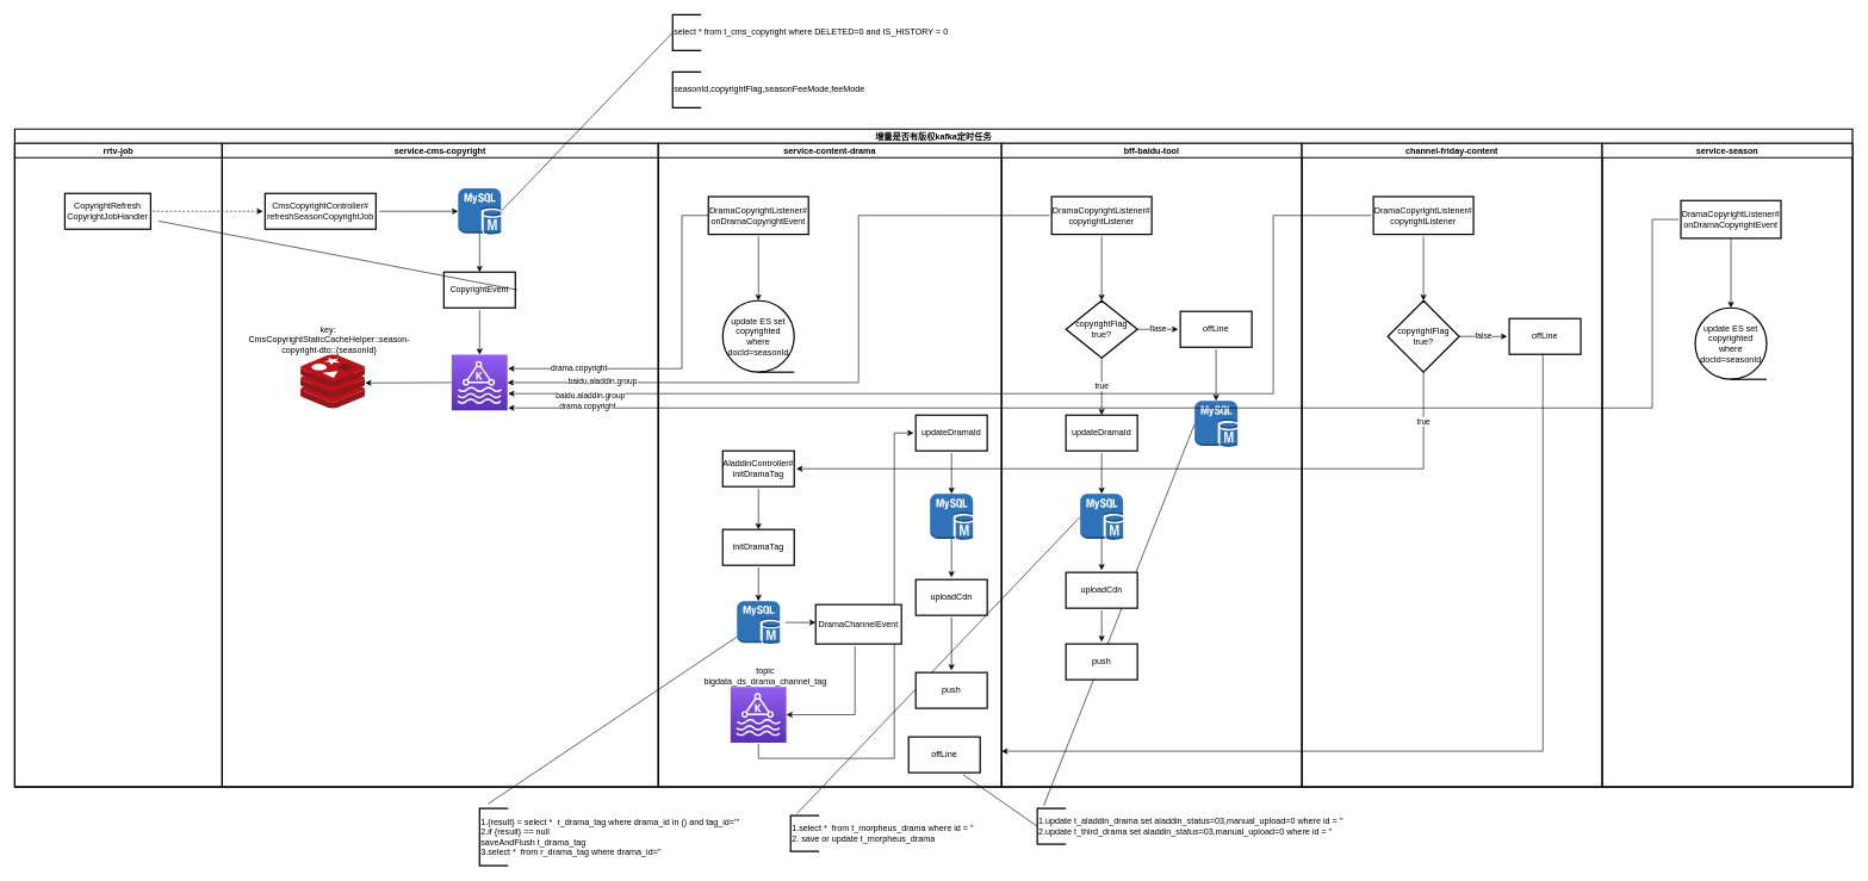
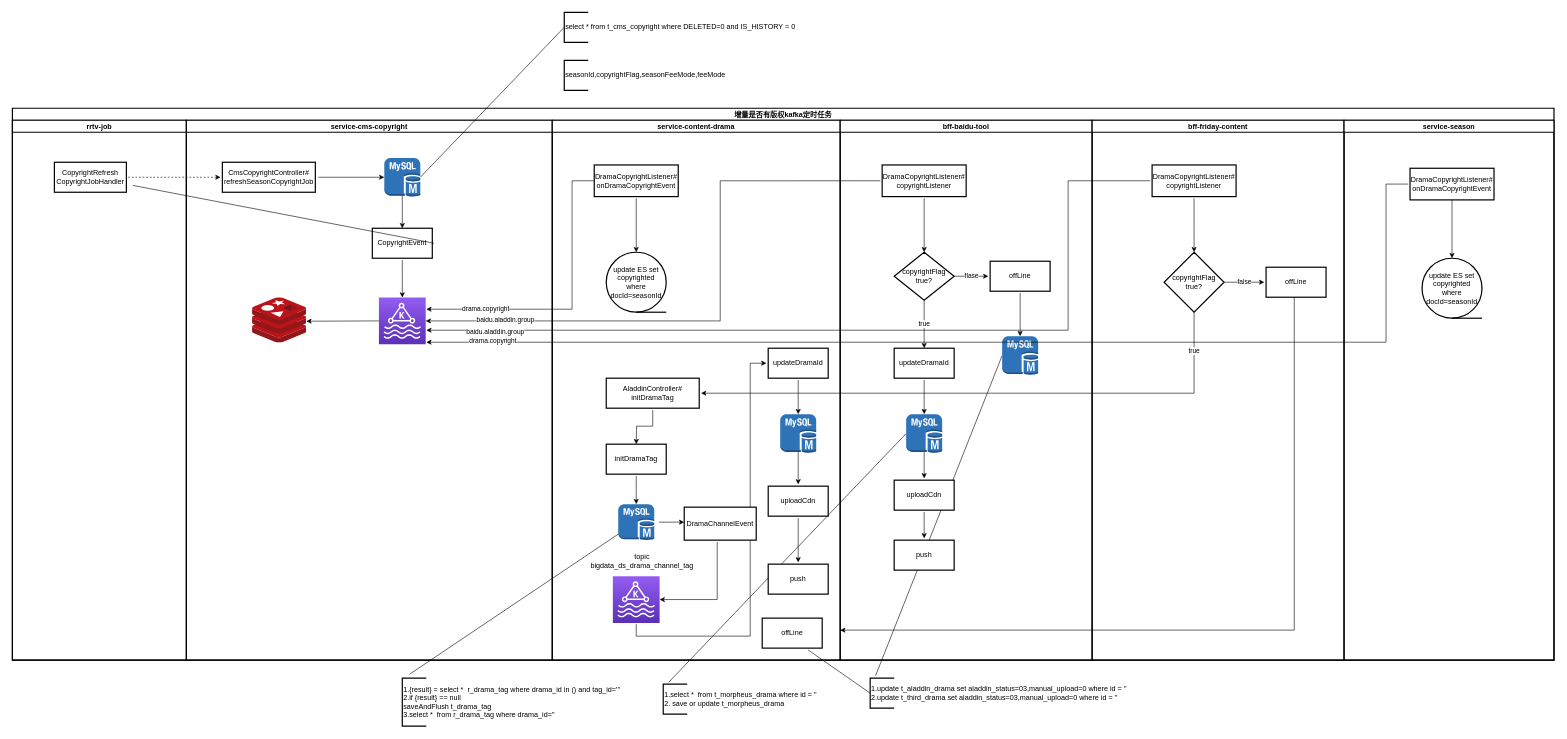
- <mxCell id="54" value="channel-friday-content" style="swimlane;startSize=20;strokeWidth=2;perimeterSpacing=3;" vertex="1" parent="4"><mxGeometry x="1800" y="20" width="420" height="900" as="geometry"><mxRectangle x="290" y="20" width="30" height="670" as="alternateBounds" /></mxGeometry></mxCell>
+ <mxCell id="54" value="bff-friday-content" style="swimlane;startSize=20;strokeWidth=2;perimeterSpacing=3;" vertex="1" parent="4"><mxGeometry x="1800" y="20" width="420" height="900" as="geometry"><mxRectangle x="290" y="20" width="30" height="670" as="alternateBounds" /></mxGeometry></mxCell>
- <mxCell id="16" value="key:&amp;nbsp; CmsCopyrightStaticCacheHelper::season-copyright-dto::{seasonId}" style="text;html=1;strokeColor=none;fillColor=none;align=center;verticalAlign=middle;whiteSpace=wrap;rounded=0;hachureGap=4;pointerEvents=0;" vertex="1" parent="8"><mxGeometry x="30" y="260" width="240" height="30" as="geometry" /></mxCell>
- <mxCell id="21" value="AladdinController#&lt;br&gt;initDramaTag" style="rounded=0;whiteSpace=wrap;html=1;hachureGap=4;pointerEvents=0;strokeWidth=2;perimeterSpacing=3;direction=west;" vertex="1" parent="17"><mxGeometry x="90" y="430" width="100" height="50" as="geometry" /></mxCell>
+ <mxCell id="21" value="AladdinController#&lt;br&gt;initDramaTag" style="rounded=0;whiteSpace=wrap;html=1;hachureGap=4;pointerEvents=0;strokeWidth=2;perimeterSpacing=3;direction=west;" vertex="1" parent="17"><mxGeometry x="90" y="430" width="155" height="50" as="geometry" /></mxCell>
- <mxCell id="27" value="topic&lt;br&gt;bigdata_ds_drama_channel_tag" style="text;html=1;strokeColor=none;fillColor=none;align=center;verticalAlign=middle;whiteSpace=wrap;rounded=0;startSize=20;" vertex="1" parent="17"><mxGeometry x="70" y="730" width="160" height="30" as="geometry" /></mxCell>
+ <mxCell id="27" value="topic&lt;br&gt;bigdata_ds_drama_channel_tag" style="text;html=1;strokeColor=none;fillColor=none;align=center;verticalAlign=middle;whiteSpace=wrap;rounded=0;startSize=20;" vertex="1" parent="17"><mxGeometry x="70" y="720" width="160" height="30" as="geometry" /></mxCell>
